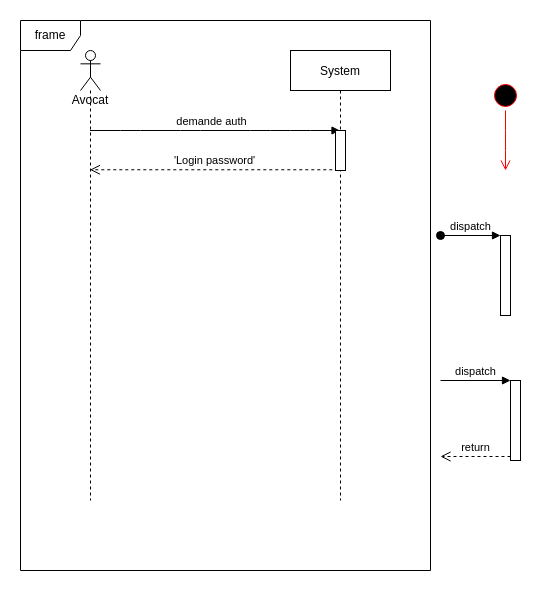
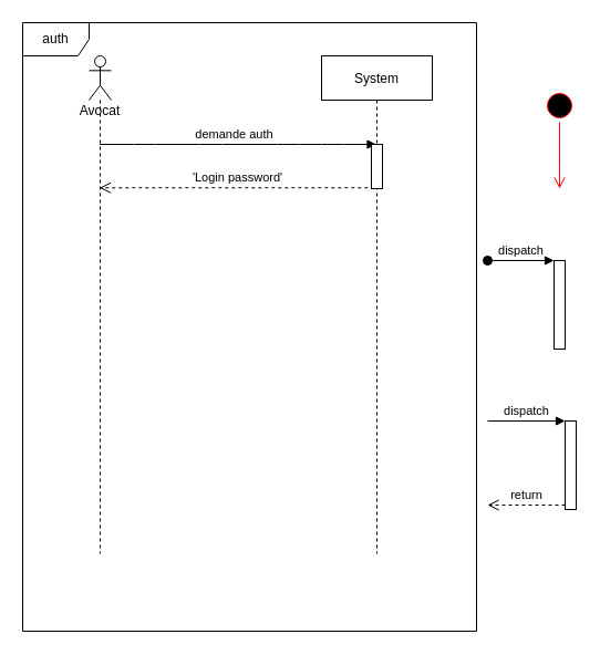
- <mxCell id="7" value="frame" style="shape=umlFrame;whiteSpace=wrap;html=1;" vertex="1" parent="1"><mxGeometry x="20" y="20" width="410" height="550" as="geometry" /></mxCell>
+ <mxCell id="7" value="auth" style="shape=umlFrame;whiteSpace=wrap;html=1;" vertex="1" parent="1"><mxGeometry x="20" y="20" width="410" height="550" as="geometry" /></mxCell>
